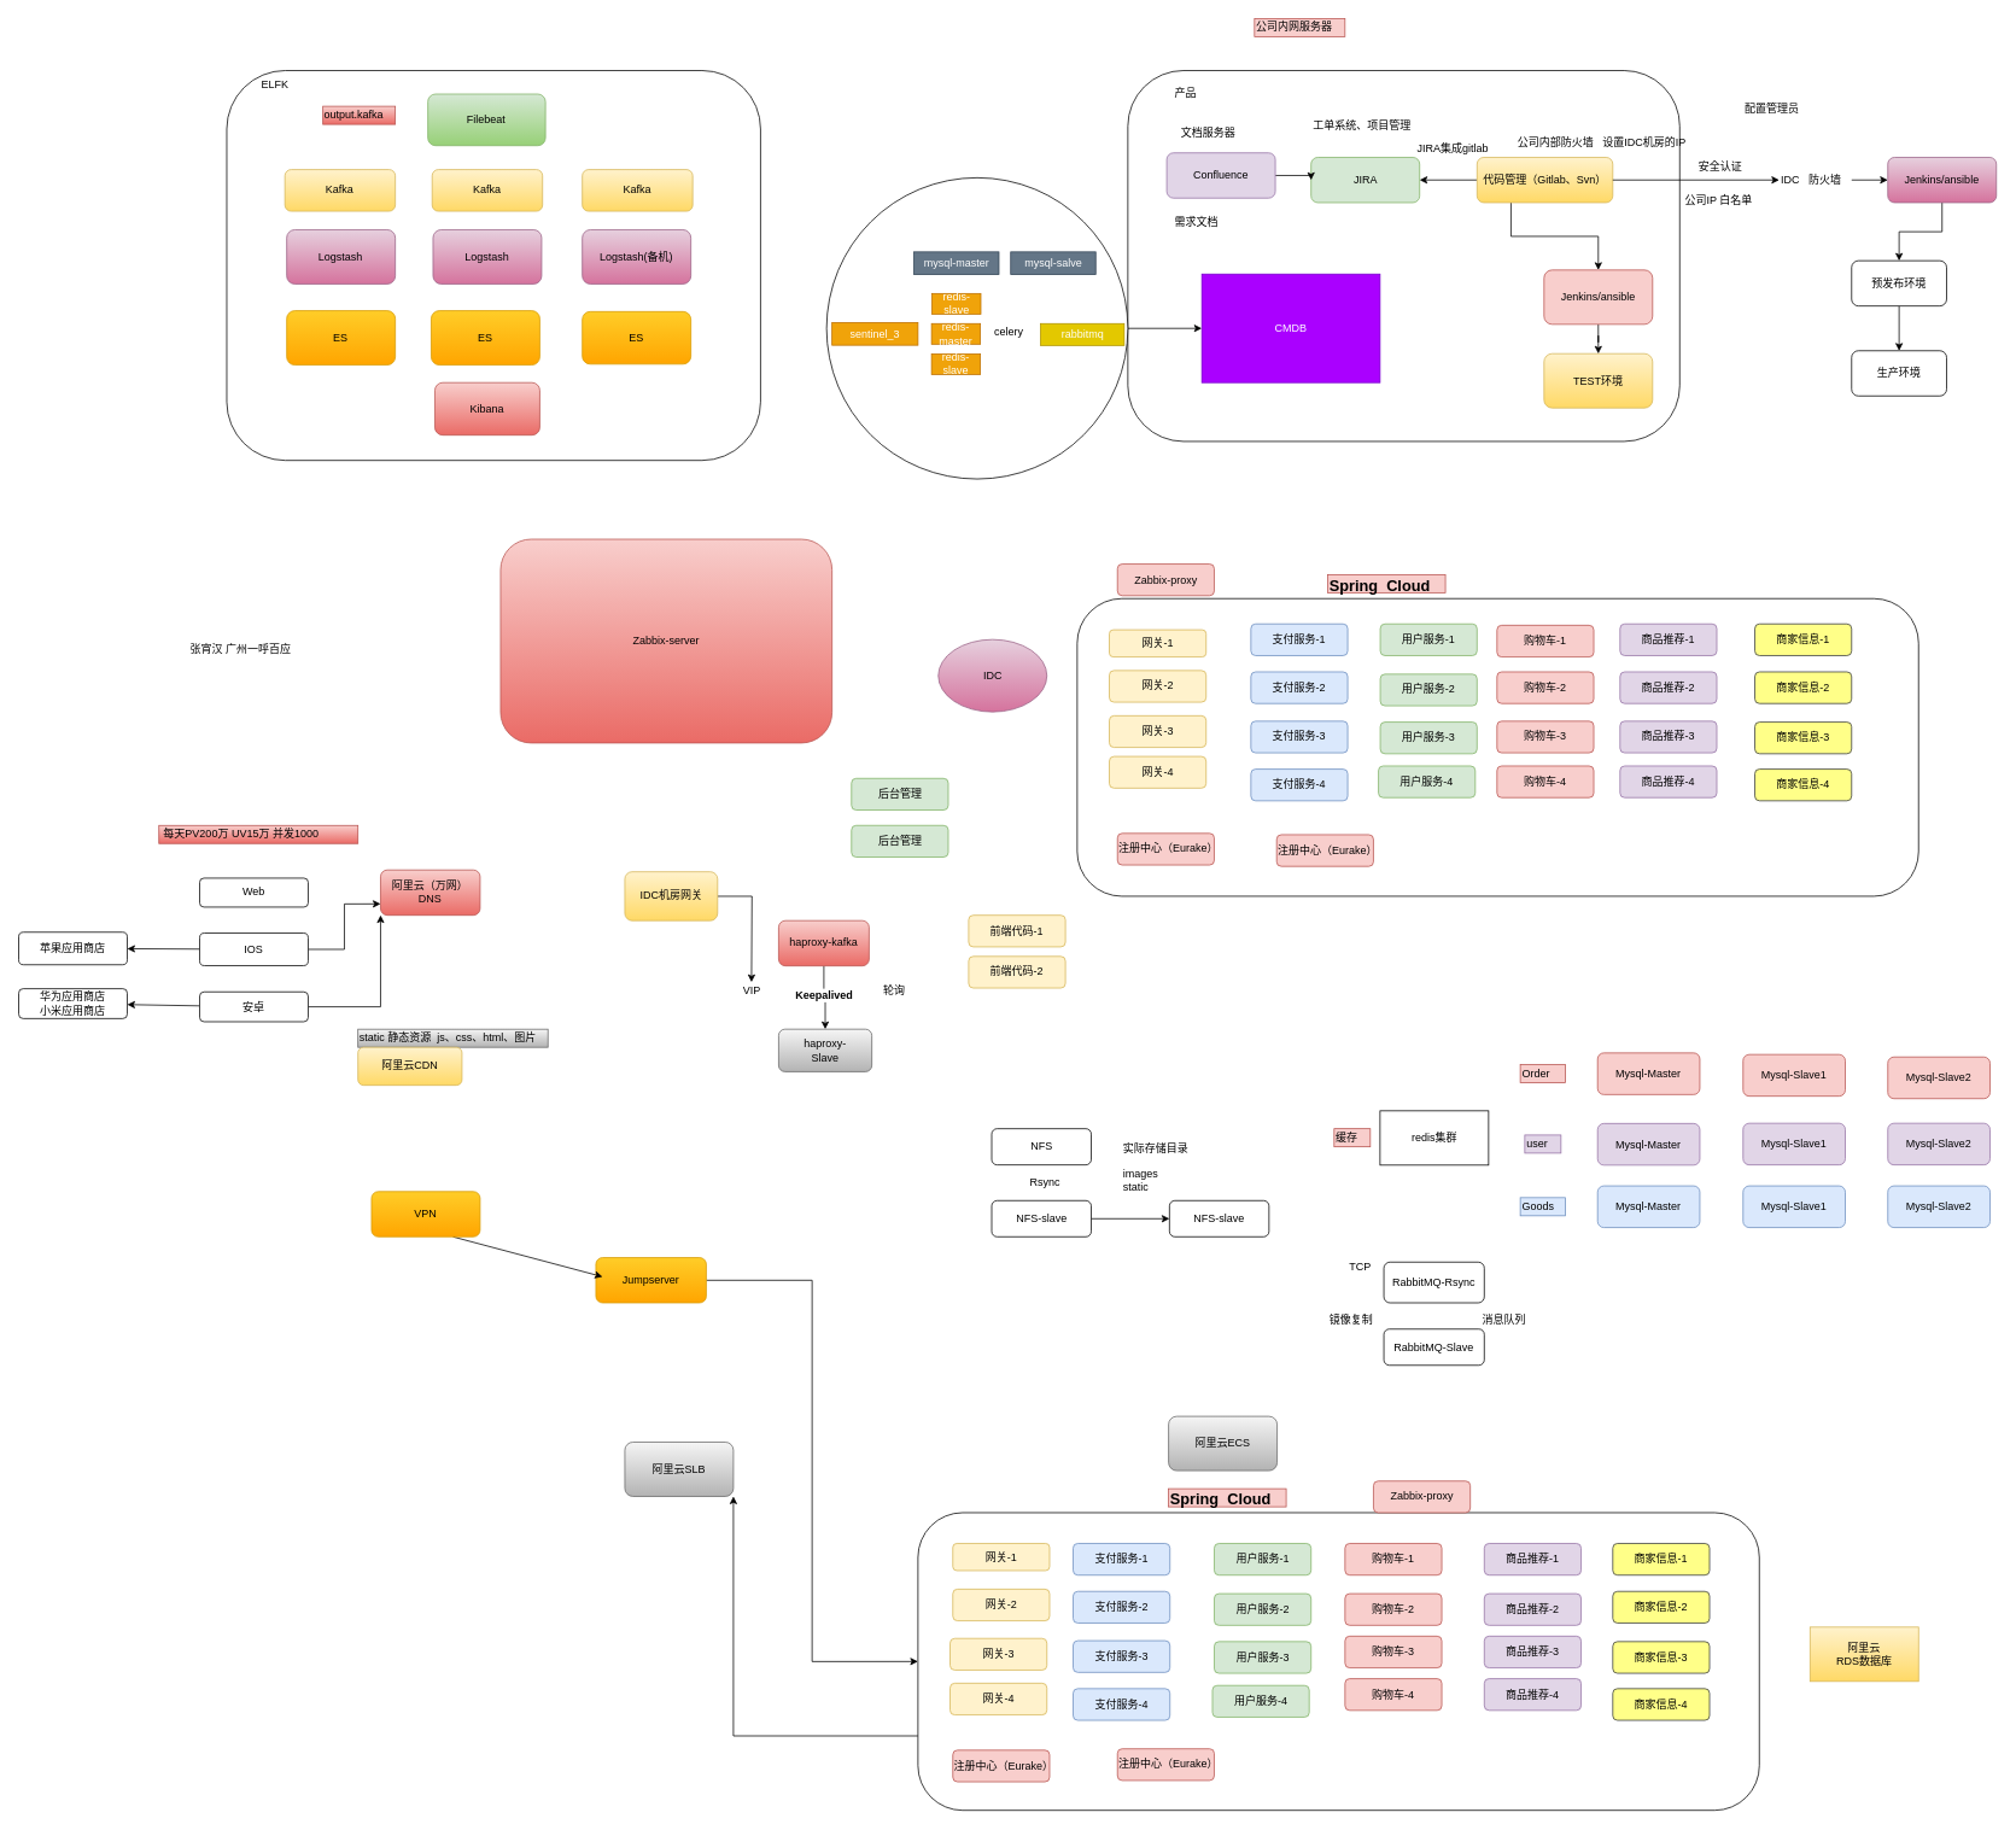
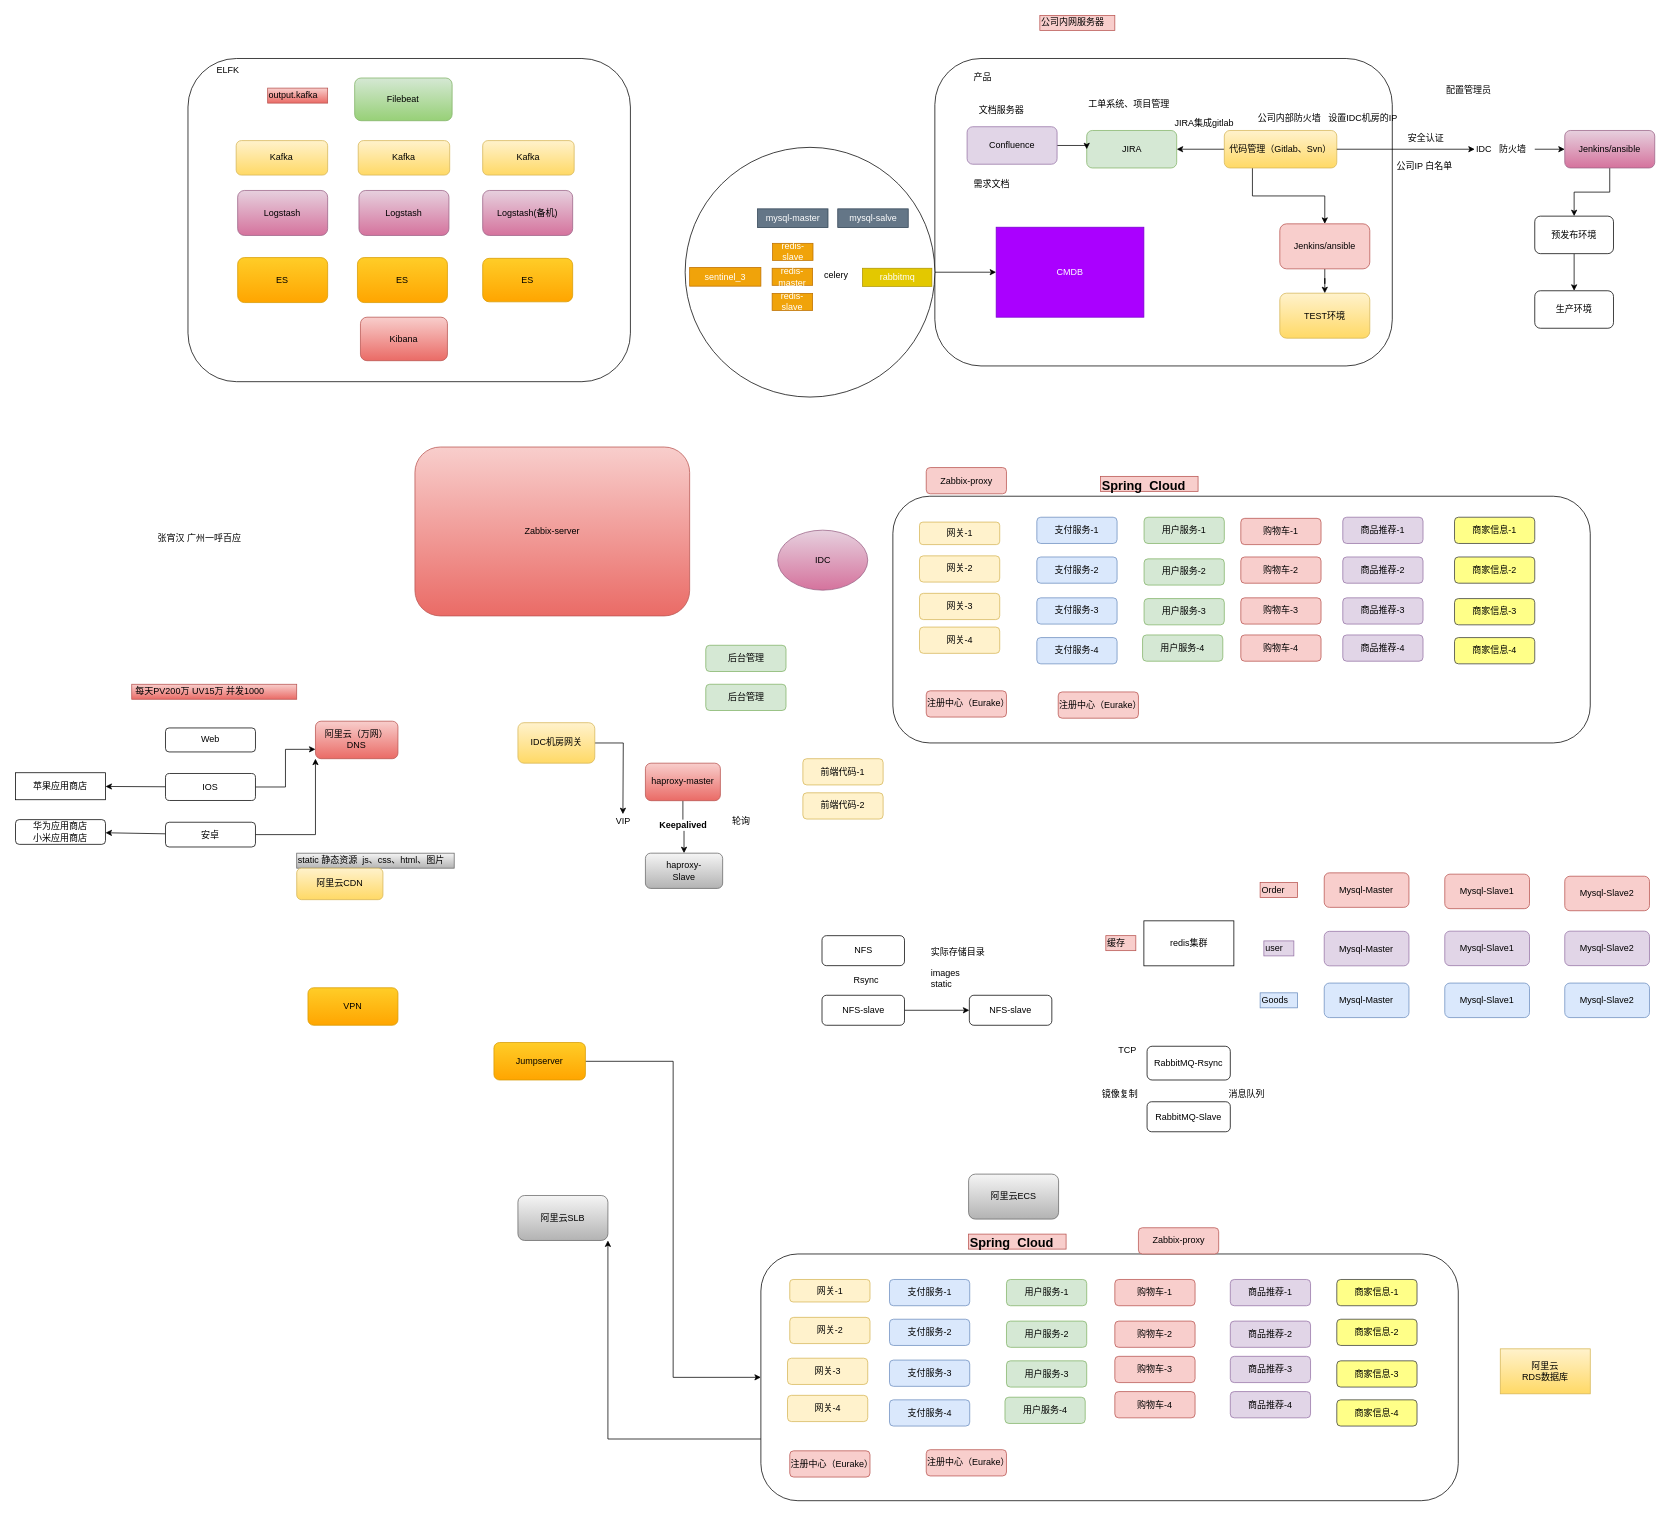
- <mxCell id="14" value="haproxy-kafka" style="rounded=1;whiteSpace=wrap;html=1;gradientColor=#ea6b66;fillColor=#f8cecc;strokeColor=#b85450;" parent="1" vertex="1"><mxGeometry x="860" y="1017.25" width="100" height="50" as="geometry" /></mxCell>
+ <mxCell id="14" value="haproxy-master" style="rounded=1;whiteSpace=wrap;html=1;gradientColor=#ea6b66;fillColor=#f8cecc;strokeColor=#b85450;" parent="1" vertex="1"><mxGeometry x="860" y="1017.25" width="100" height="50" as="geometry" /></mxCell>
- <mxCell id="156" value="苹果应用商店" style="rounded=1;whiteSpace=wrap;html=1;" vertex="1" parent="1"><mxGeometry x="20" y="1030" width="120" height="36" as="geometry" /></mxCell>
+ <mxCell id="156" value="苹果应用商店" style="whiteSpace=wrap;html=1;rounded=0;" vertex="1" parent="1"><mxGeometry x="20" y="1030" width="120" height="36" as="geometry" /></mxCell>
- <mxCell id="19" style="edgeStyle=none;rounded=0;orthogonalLoop=1;jettySize=auto;html=1;exitX=0.75;exitY=1;exitDx=0;exitDy=0;entryX=0.06;entryY=0.423;entryDx=0;entryDy=0;entryPerimeter=0;" parent="1" source="20" target="18" edge="1"><mxGeometry relative="1" as="geometry" /></mxCell>
